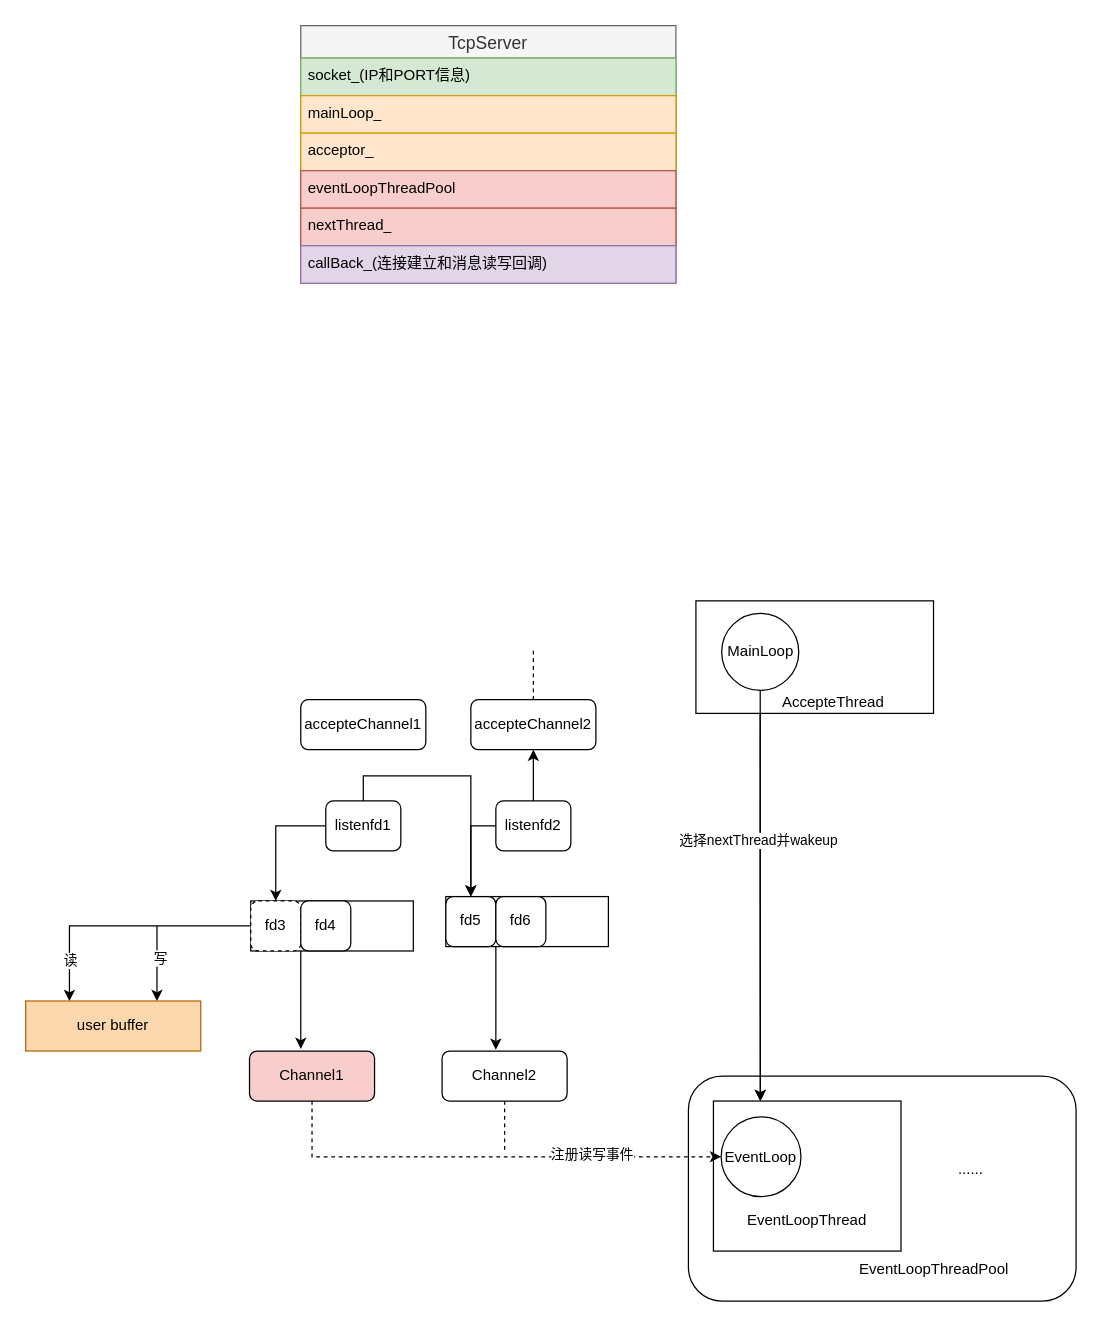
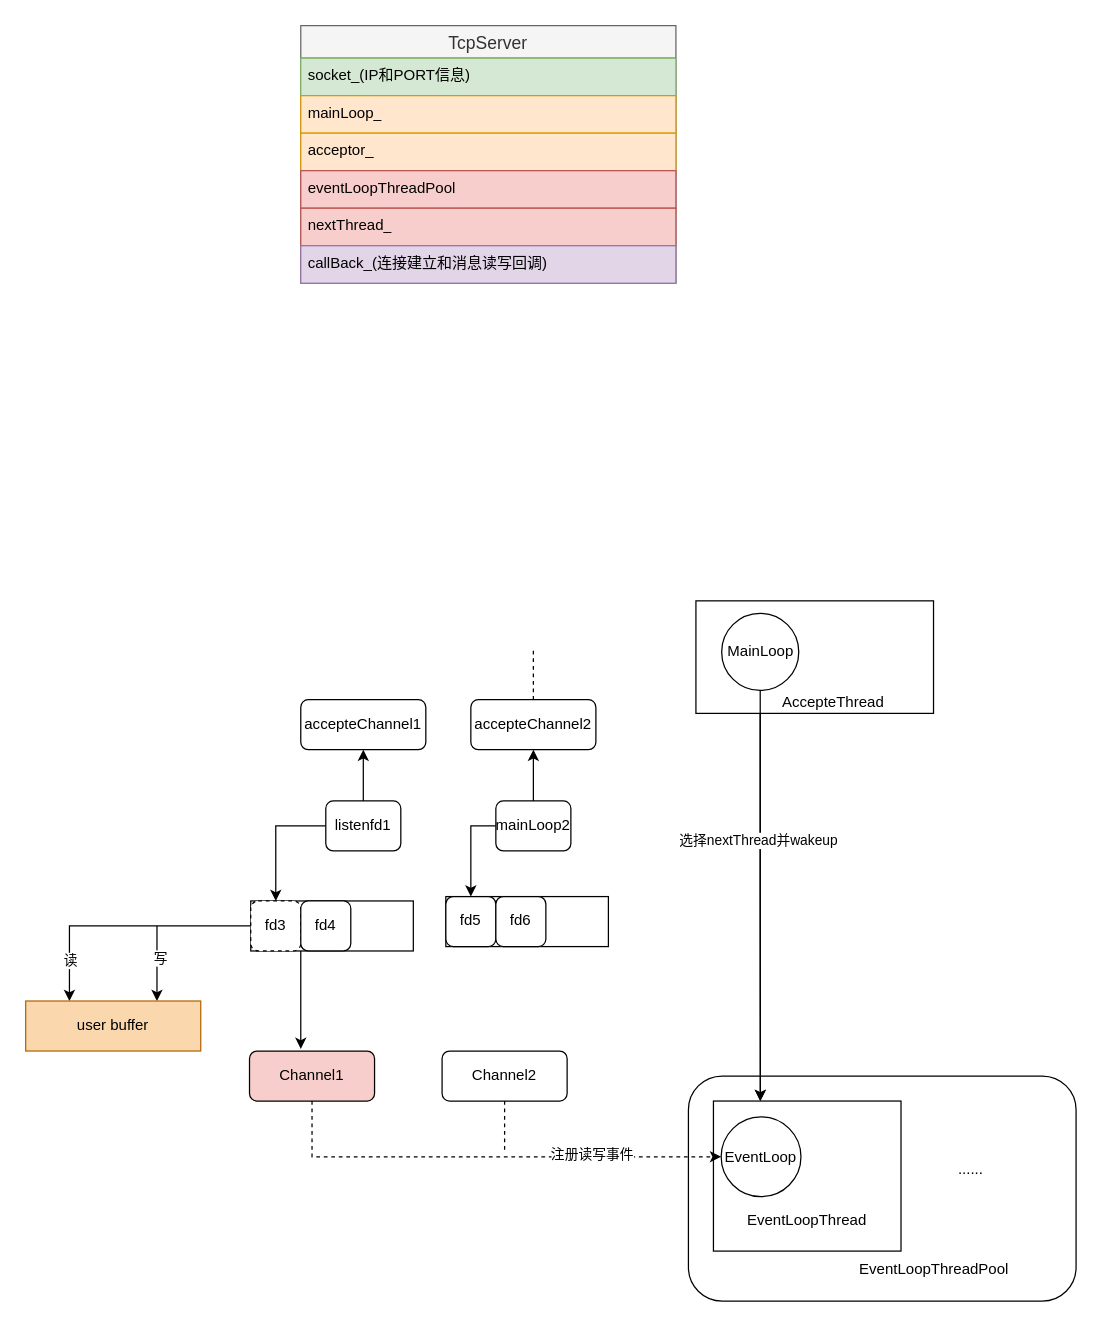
- <mxCell id="19" style="edgeStyle=orthogonalEdgeStyle;rounded=0;orthogonalLoop=1;jettySize=auto;html=1;exitX=0.5;exitY=0;exitDx=0;exitDy=0;" edge="1" parent="1" source="20" target="32"><mxGeometry relative="1" as="geometry" /></mxCell>
+ <mxCell id="19" style="edgeStyle=orthogonalEdgeStyle;rounded=0;orthogonalLoop=1;jettySize=auto;html=1;exitX=0.5;exitY=0;exitDx=0;exitDy=0;entryX=0.5;entryY=1;entryDx=0;entryDy=0;" edge="1" parent="1" source="20" target="34"><mxGeometry relative="1" as="geometry" /></mxCell>
- <mxCell id="30" value="listenfd2" style="rounded=1;whiteSpace=wrap;html=1;" vertex="1" parent="1"><mxGeometry x="396" y="640" width="60" height="40" as="geometry" /></mxCell>
+ <mxCell id="30" value="mainLoop2" style="rounded=1;whiteSpace=wrap;html=1;" vertex="1" parent="1"><mxGeometry x="396" y="640" width="60" height="40" as="geometry" /></mxCell>
- <mxCell id="43" style="edgeStyle=orthogonalEdgeStyle;rounded=0;orthogonalLoop=1;jettySize=auto;html=1;exitX=0;exitY=1;exitDx=0;exitDy=0;entryX=0.43;entryY=-0.025;entryDx=0;entryDy=0;entryPerimeter=0;" edge="1" parent="1" source="33" target="41"><mxGeometry relative="1" as="geometry" /></mxCell>
